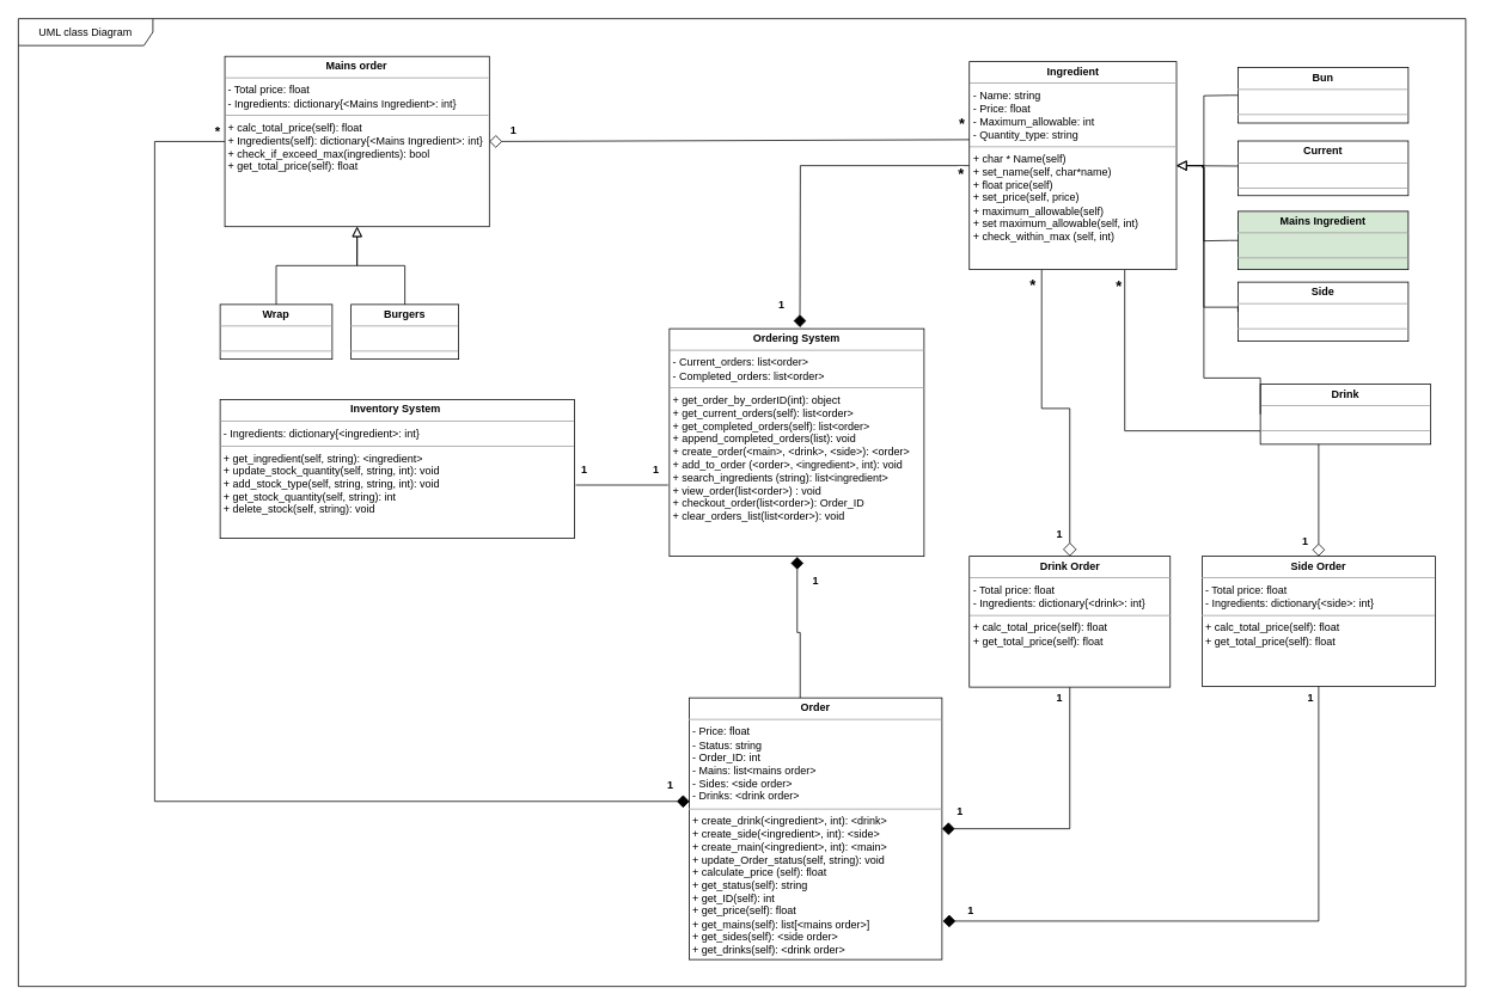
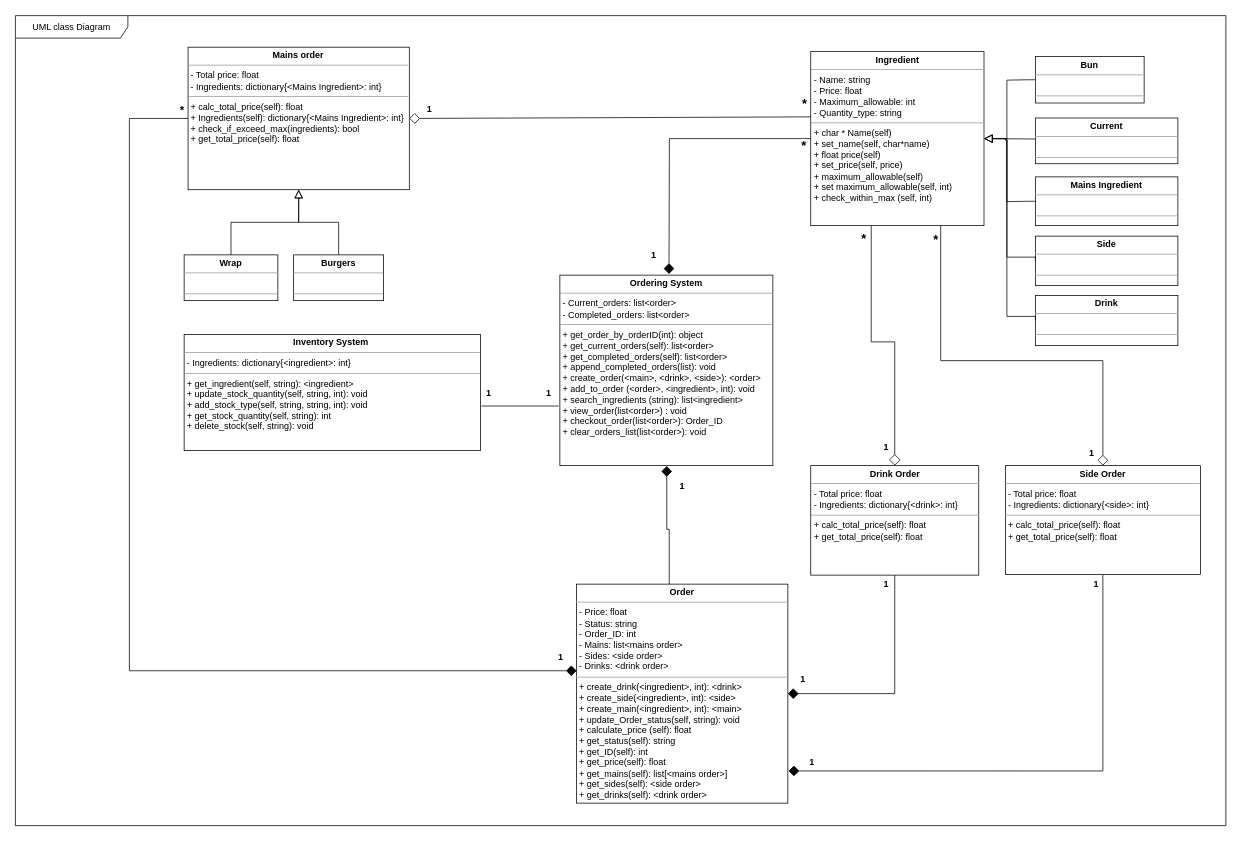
- <mxCell id="40" value="&lt;p style=&quot;margin: 0px ; margin-top: 4px ; text-align: center&quot;&gt;&lt;b&gt;Bun&lt;/b&gt;&lt;/p&gt;&lt;hr size=&quot;1&quot;&gt;&lt;p style=&quot;margin: 0px ; margin-left: 4px&quot;&gt;&lt;br&gt;&lt;/p&gt;&lt;hr size=&quot;1&quot;&gt;&lt;p style=&quot;margin: 0px ; margin-left: 4px&quot;&gt;&lt;br&gt;&lt;/p&gt;" style="verticalAlign=top;align=left;overflow=fill;fontSize=12;fontFamily=Helvetica;html=1;" vertex="1" parent="2"><mxGeometry x="1360" y="54.5" width="190" height="62" as="geometry" /></mxCell>
+ <mxCell id="40" value="&lt;p style=&quot;margin: 0px ; margin-top: 4px ; text-align: center&quot;&gt;&lt;b&gt;Bun&lt;/b&gt;&lt;/p&gt;&lt;hr size=&quot;1&quot;&gt;&lt;p style=&quot;margin: 0px ; margin-left: 4px&quot;&gt;&lt;br&gt;&lt;/p&gt;&lt;hr size=&quot;1&quot;&gt;&lt;p style=&quot;margin: 0px ; margin-left: 4px&quot;&gt;&lt;br&gt;&lt;/p&gt;" style="verticalAlign=top;align=left;overflow=fill;fontSize=12;fontFamily=Helvetica;html=1;" vertex="1" parent="2"><mxGeometry x="1360" y="54.5" width="145" height="62" as="geometry" /></mxCell>
- <mxCell id="42" value="&lt;p style=&quot;margin: 0px ; margin-top: 4px ; text-align: center&quot;&gt;&lt;b&gt;Mains Ingredient&lt;/b&gt;&lt;/p&gt;&lt;hr size=&quot;1&quot;&gt;&lt;p style=&quot;margin: 0px ; margin-left: 4px&quot;&gt;&lt;br&gt;&lt;/p&gt;&lt;hr size=&quot;1&quot;&gt;&lt;p style=&quot;margin: 0px ; margin-left: 4px&quot;&gt;&lt;br&gt;&lt;/p&gt;&lt;p style=&quot;margin: 0px ; margin-left: 4px&quot;&gt;&lt;br&gt;&lt;/p&gt;" style="verticalAlign=top;align=left;overflow=fill;fontSize=12;fontFamily=Helvetica;html=1;fillColor=#d5e8d4;" vertex="1" parent="2"><mxGeometry x="1360" y="215" width="190" height="65" as="geometry" /></mxCell>
+ <mxCell id="42" value="&lt;p style=&quot;margin: 0px ; margin-top: 4px ; text-align: center&quot;&gt;&lt;b&gt;Mains Ingredient&lt;/b&gt;&lt;/p&gt;&lt;hr size=&quot;1&quot;&gt;&lt;p style=&quot;margin: 0px ; margin-left: 4px&quot;&gt;&lt;br&gt;&lt;/p&gt;&lt;hr size=&quot;1&quot;&gt;&lt;p style=&quot;margin: 0px ; margin-left: 4px&quot;&gt;&lt;br&gt;&lt;/p&gt;&lt;p style=&quot;margin: 0px ; margin-left: 4px&quot;&gt;&lt;br&gt;&lt;/p&gt;" style="verticalAlign=top;align=left;overflow=fill;fontSize=12;fontFamily=Helvetica;html=1;" vertex="1" parent="2"><mxGeometry x="1360" y="215" width="190" height="65" as="geometry" /></mxCell>
- <mxCell id="45" value="&lt;p style=&quot;margin: 0px ; margin-top: 4px ; text-align: center&quot;&gt;&lt;b&gt;Drink&lt;/b&gt;&lt;/p&gt;&lt;hr size=&quot;1&quot;&gt;&lt;p style=&quot;margin: 0px ; margin-left: 4px&quot;&gt;&lt;br&gt;&lt;/p&gt;&lt;hr size=&quot;1&quot;&gt;&lt;p style=&quot;margin: 0px ; margin-left: 4px&quot;&gt;&lt;br&gt;&lt;/p&gt;" style="verticalAlign=top;align=left;overflow=fill;fontSize=12;fontFamily=Helvetica;html=1;" vertex="1" parent="2"><mxGeometry x="1385" y="408" width="190" height="67" as="geometry" /></mxCell>
+ <mxCell id="45" value="&lt;p style=&quot;margin: 0px ; margin-top: 4px ; text-align: center&quot;&gt;&lt;b&gt;Drink&lt;/b&gt;&lt;/p&gt;&lt;hr size=&quot;1&quot;&gt;&lt;p style=&quot;margin: 0px ; margin-left: 4px&quot;&gt;&lt;br&gt;&lt;/p&gt;&lt;hr size=&quot;1&quot;&gt;&lt;p style=&quot;margin: 0px ; margin-left: 4px&quot;&gt;&lt;br&gt;&lt;/p&gt;" style="verticalAlign=top;align=left;overflow=fill;fontSize=12;fontFamily=Helvetica;html=1;" vertex="1" parent="2"><mxGeometry x="1360" y="373" width="190" height="67" as="geometry" /></mxCell>
